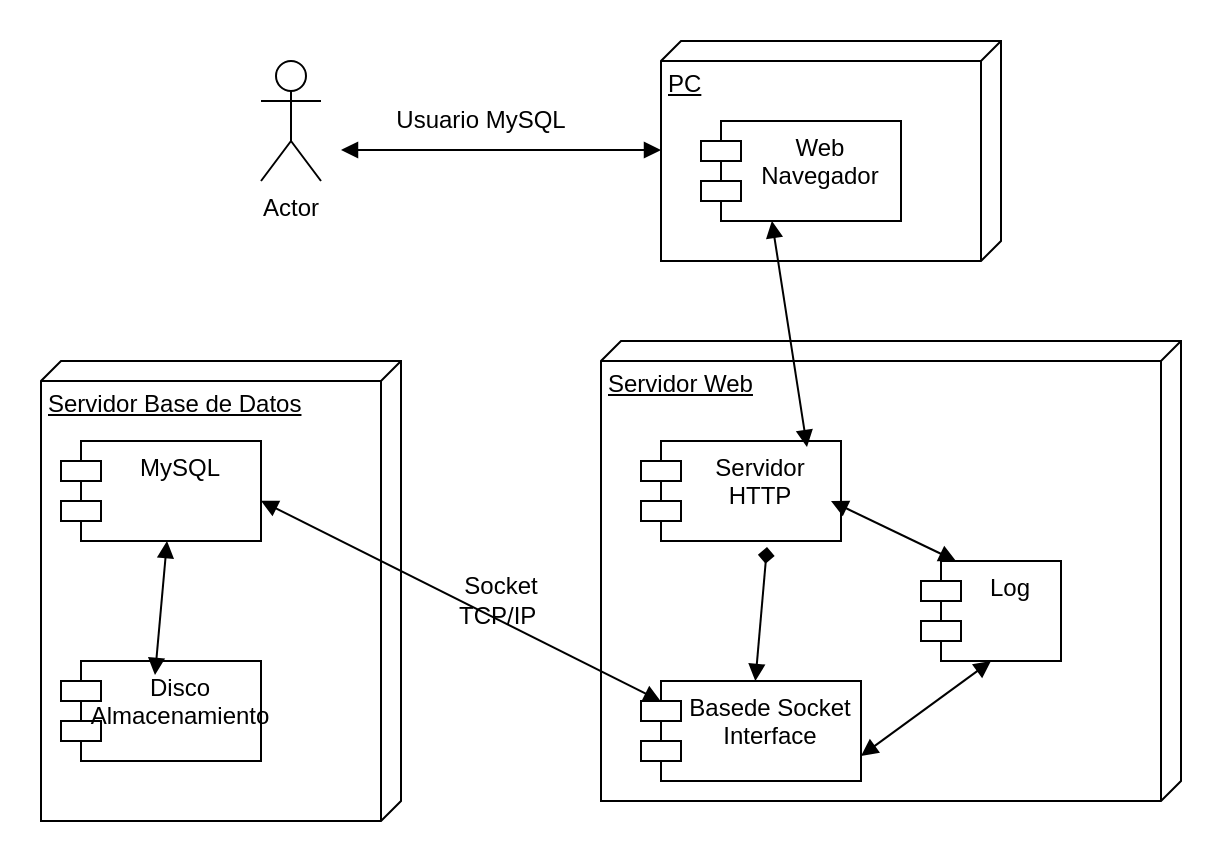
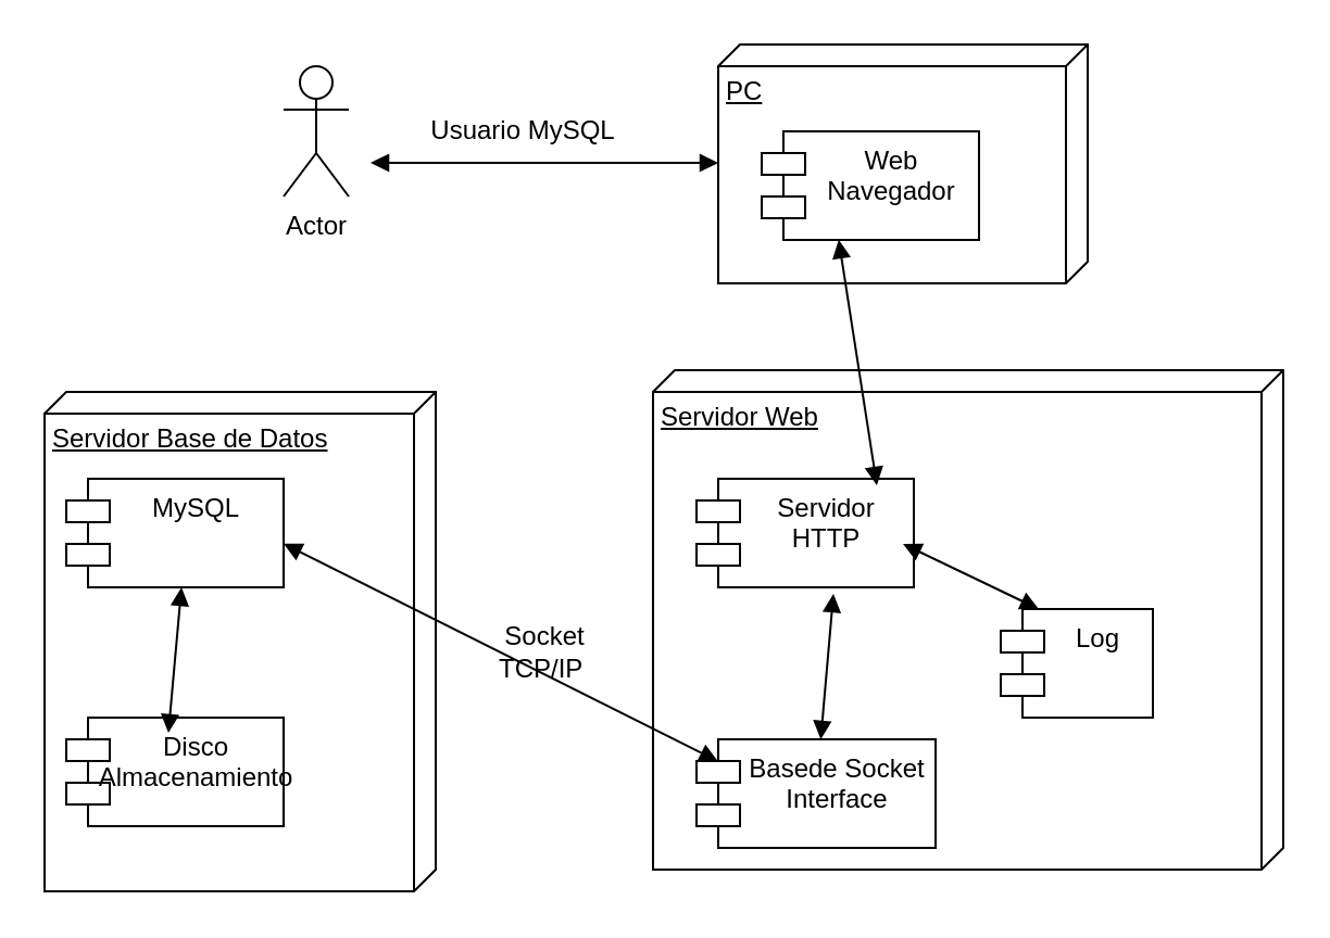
- <mxCell id="15" value="" style="endArrow=diamond;startArrow=block;endFill=1;startFill=1;html=1;rounded=0;entryX=0.63;entryY=1.06;entryDx=0;entryDy=0;entryPerimeter=0;" edge="1" parent="1" source="8" target="6"><mxGeometry width="160" relative="1" as="geometry"><mxPoint x="333.5" y="320.556" as="sourcePoint" /><mxPoint x="406.5" y="280" as="targetPoint" /></mxGeometry></mxCell>
+ <mxCell id="15" value="" style="endArrow=block;startArrow=block;endFill=1;startFill=1;html=1;rounded=0;entryX=0.63;entryY=1.06;entryDx=0;entryDy=0;entryPerimeter=0;" edge="1" parent="1" source="8" target="6"><mxGeometry width="160" relative="1" as="geometry"><mxPoint x="333.5" y="320.556" as="sourcePoint" /><mxPoint x="406.5" y="280" as="targetPoint" /></mxGeometry></mxCell>
- <mxCell id="14" value="" style="endArrow=block;startArrow=block;endFill=1;startFill=1;html=1;rounded=0;entryX=0.5;entryY=1;entryDx=0;entryDy=0;exitX=1;exitY=0.75;exitDx=0;exitDy=0;" edge="1" parent="1" source="8" target="7"><mxGeometry width="160" relative="1" as="geometry"><mxPoint x="450" y="310" as="sourcePoint" /><mxPoint x="513" y="340" as="targetPoint" /></mxGeometry></mxCell>
